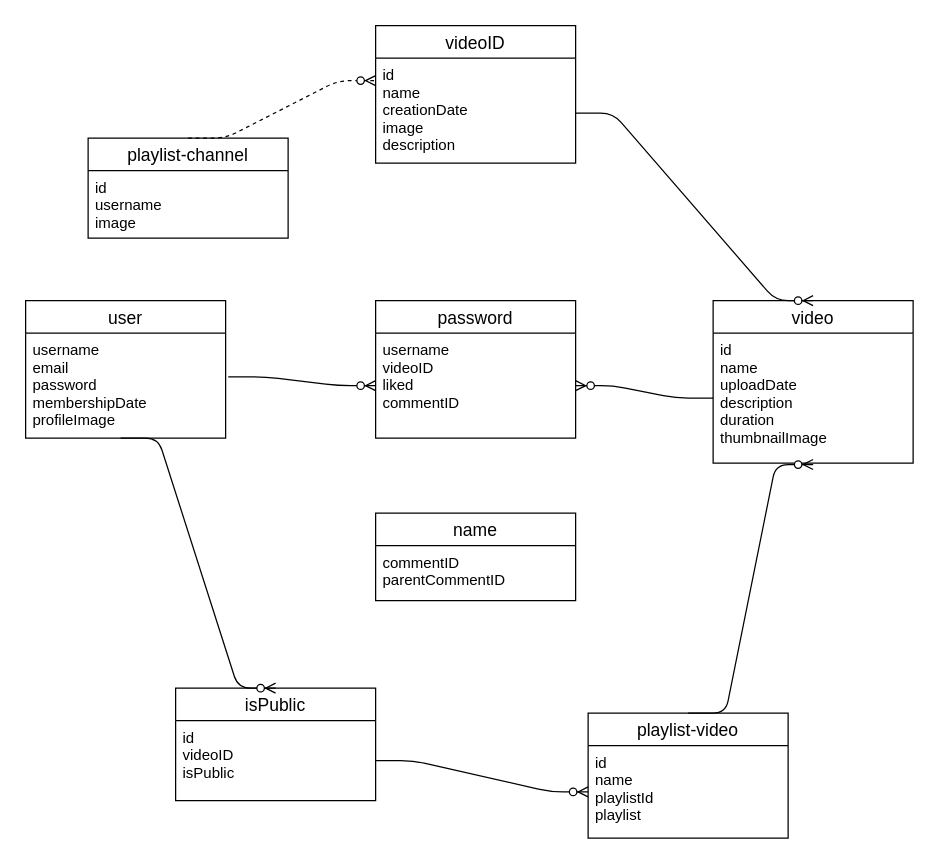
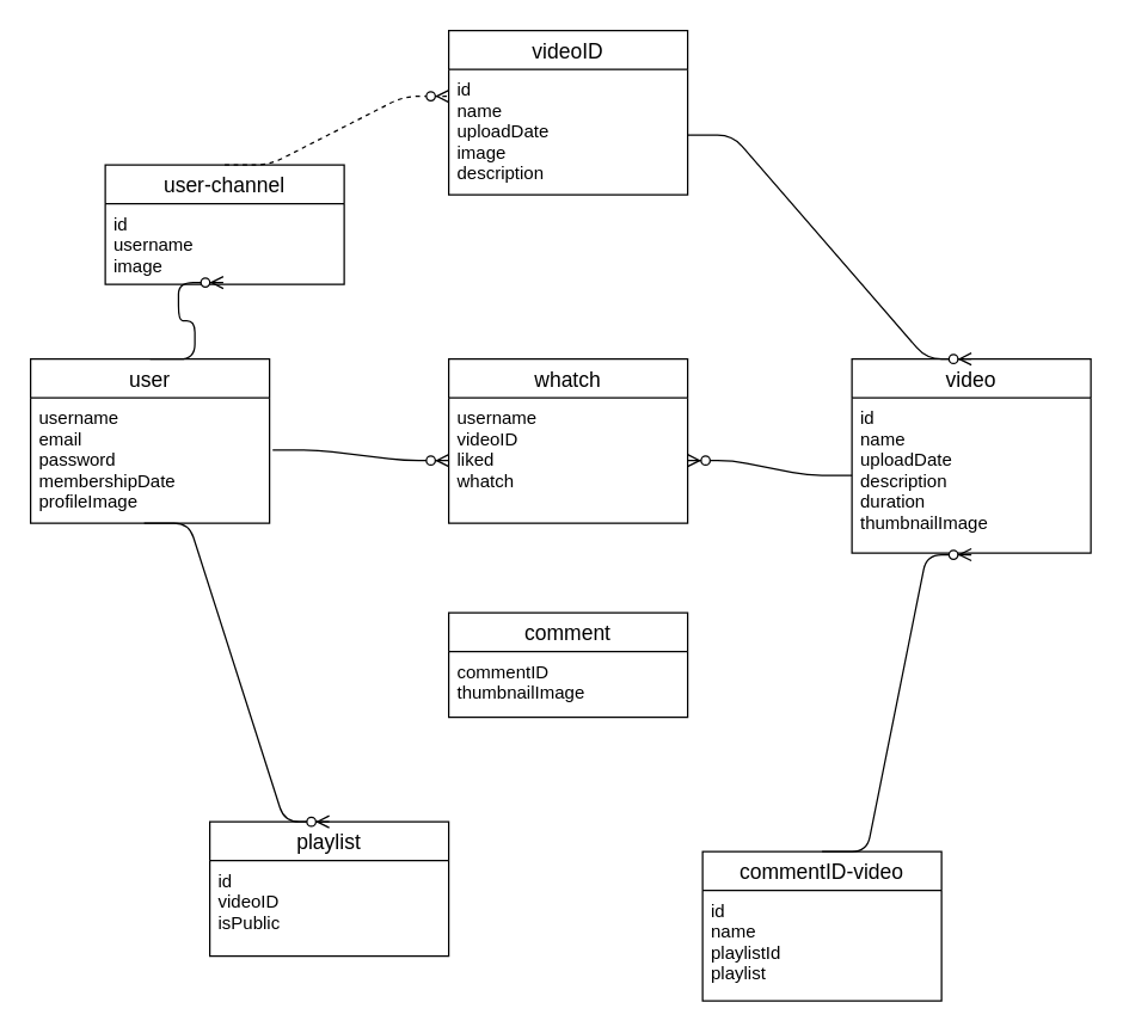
- <mxCell id="7" value="id&#10;name&#10;creationDate&#10;image&#10;description" style="text;strokeColor=none;fillColor=none;spacingLeft=4;spacingRight=4;overflow=hidden;rotatable=0;points=[[0,0.5],[1,0.5]];portConstraint=eastwest;fontSize=12;" vertex="1" parent="6"><mxGeometry y="26" width="160" height="84" as="geometry" /></mxCell>
+ <mxCell id="7" value="id&#10;name&#10;uploadDate&#10;image&#10;description" style="text;strokeColor=none;fillColor=none;spacingLeft=4;spacingRight=4;overflow=hidden;rotatable=0;points=[[0,0.5],[1,0.5]];portConstraint=eastwest;fontSize=12;" vertex="1" parent="6"><mxGeometry y="26" width="160" height="84" as="geometry" /></mxCell>
- <mxCell id="22" value="playlist-channel" style="swimlane;fontStyle=0;childLayout=stackLayout;horizontal=1;startSize=26;horizontalStack=0;resizeParent=1;resizeParentMax=0;resizeLast=0;collapsible=1;marginBottom=0;align=center;fontSize=14;" vertex="1" parent="1"><mxGeometry x="70" y="110" width="160" height="80" as="geometry" /></mxCell>
+ <mxCell id="22" value="user-channel" style="swimlane;fontStyle=0;childLayout=stackLayout;horizontal=1;startSize=26;horizontalStack=0;resizeParent=1;resizeParentMax=0;resizeLast=0;collapsible=1;marginBottom=0;align=center;fontSize=14;" vertex="1" parent="1"><mxGeometry x="70" y="110" width="160" height="80" as="geometry" /></mxCell>
+ <mxCell id="24" value="" style="edgeStyle=entityRelationEdgeStyle;fontSize=12;html=1;endArrow=ERzeroToMany;endFill=1;entryX=0.494;entryY=0.977;entryDx=0;entryDy=0;entryPerimeter=0;exitX=0.5;exitY=0;exitDx=0;exitDy=0;" edge="1" parent="1" source="2" target="23"><mxGeometry width="100" height="100" relative="1" as="geometry"><mxPoint x="280" y="270" as="sourcePoint" /><mxPoint x="380" y="170" as="targetPoint" /></mxGeometry></mxCell>
- <mxCell id="9" value="password" style="swimlane;fontStyle=0;childLayout=stackLayout;horizontal=1;startSize=26;horizontalStack=0;resizeParent=1;resizeParentMax=0;resizeLast=0;collapsible=1;marginBottom=0;align=center;fontSize=14;" vertex="1" parent="1"><mxGeometry x="300" y="240" width="160" height="110" as="geometry" /></mxCell>
+ <mxCell id="9" value="whatch" style="swimlane;fontStyle=0;childLayout=stackLayout;horizontal=1;startSize=26;horizontalStack=0;resizeParent=1;resizeParentMax=0;resizeLast=0;collapsible=1;marginBottom=0;align=center;fontSize=14;" vertex="1" parent="1"><mxGeometry x="300" y="240" width="160" height="110" as="geometry" /></mxCell>
- <mxCell id="10" value="username&#10;videoID&#10;liked&#10;commentID" style="text;strokeColor=none;fillColor=none;spacingLeft=4;spacingRight=4;overflow=hidden;rotatable=0;points=[[0,0.5],[1,0.5]];portConstraint=eastwest;fontSize=12;" vertex="1" parent="9"><mxGeometry y="26" width="160" height="84" as="geometry" /></mxCell>
+ <mxCell id="10" value="username&#10;videoID&#10;liked&#10;whatch" style="text;strokeColor=none;fillColor=none;spacingLeft=4;spacingRight=4;overflow=hidden;rotatable=0;points=[[0,0.5],[1,0.5]];portConstraint=eastwest;fontSize=12;" vertex="1" parent="9"><mxGeometry y="26" width="160" height="84" as="geometry" /></mxCell>
- <mxCell id="13" value="name" style="swimlane;fontStyle=0;childLayout=stackLayout;horizontal=1;startSize=26;horizontalStack=0;resizeParent=1;resizeParentMax=0;resizeLast=0;collapsible=1;marginBottom=0;align=center;fontSize=14;" vertex="1" parent="1"><mxGeometry x="300" y="410" width="160" height="70" as="geometry" /></mxCell>
+ <mxCell id="13" value="comment" style="swimlane;fontStyle=0;childLayout=stackLayout;horizontal=1;startSize=26;horizontalStack=0;resizeParent=1;resizeParentMax=0;resizeLast=0;collapsible=1;marginBottom=0;align=center;fontSize=14;" vertex="1" parent="1"><mxGeometry x="300" y="410" width="160" height="70" as="geometry" /></mxCell>
- <mxCell id="14" value="commentID&#10;parentCommentID" style="text;strokeColor=none;fillColor=none;spacingLeft=4;spacingRight=4;overflow=hidden;rotatable=0;points=[[0,0.5],[1,0.5]];portConstraint=eastwest;fontSize=12;" vertex="1" parent="13"><mxGeometry y="26" width="160" height="44" as="geometry" /></mxCell>
+ <mxCell id="14" value="commentID&#10;thumbnailImage" style="text;strokeColor=none;fillColor=none;spacingLeft=4;spacingRight=4;overflow=hidden;rotatable=0;points=[[0,0.5],[1,0.5]];portConstraint=eastwest;fontSize=12;" vertex="1" parent="13"><mxGeometry y="26" width="160" height="44" as="geometry" /></mxCell>
- <mxCell id="15" value="isPublic" style="swimlane;fontStyle=0;childLayout=stackLayout;horizontal=1;startSize=26;horizontalStack=0;resizeParent=1;resizeParentMax=0;resizeLast=0;collapsible=1;marginBottom=0;align=center;fontSize=14;" vertex="1" parent="1"><mxGeometry x="140" y="550" width="160" height="90" as="geometry" /></mxCell>
+ <mxCell id="15" value="playlist" style="swimlane;fontStyle=0;childLayout=stackLayout;horizontal=1;startSize=26;horizontalStack=0;resizeParent=1;resizeParentMax=0;resizeLast=0;collapsible=1;marginBottom=0;align=center;fontSize=14;" vertex="1" parent="1"><mxGeometry x="140" y="550" width="160" height="90" as="geometry" /></mxCell>
- <mxCell id="18" value="playlist-video" style="swimlane;fontStyle=0;childLayout=stackLayout;horizontal=1;startSize=26;horizontalStack=0;resizeParent=1;resizeParentMax=0;resizeLast=0;collapsible=1;marginBottom=0;align=center;fontSize=14;" vertex="1" parent="1"><mxGeometry x="470" y="570" width="160" height="100" as="geometry" /></mxCell>
+ <mxCell id="18" value="commentID-video" style="swimlane;fontStyle=0;childLayout=stackLayout;horizontal=1;startSize=26;horizontalStack=0;resizeParent=1;resizeParentMax=0;resizeLast=0;collapsible=1;marginBottom=0;align=center;fontSize=14;" vertex="1" parent="1"><mxGeometry x="470" y="570" width="160" height="100" as="geometry" /></mxCell>
- <mxCell id="20" value="" style="edgeStyle=entityRelationEdgeStyle;fontSize=12;html=1;endArrow=ERzeroToMany;endFill=1;exitX=1;exitY=0.5;exitDx=0;exitDy=0;entryX=0;entryY=0.5;entryDx=0;entryDy=0;" edge="1" parent="1" source="16" target="19"><mxGeometry width="100" height="100" relative="1" as="geometry"><mxPoint x="270" y="500" as="sourcePoint" /><mxPoint x="370" y="400" as="targetPoint" /></mxGeometry></mxCell>
